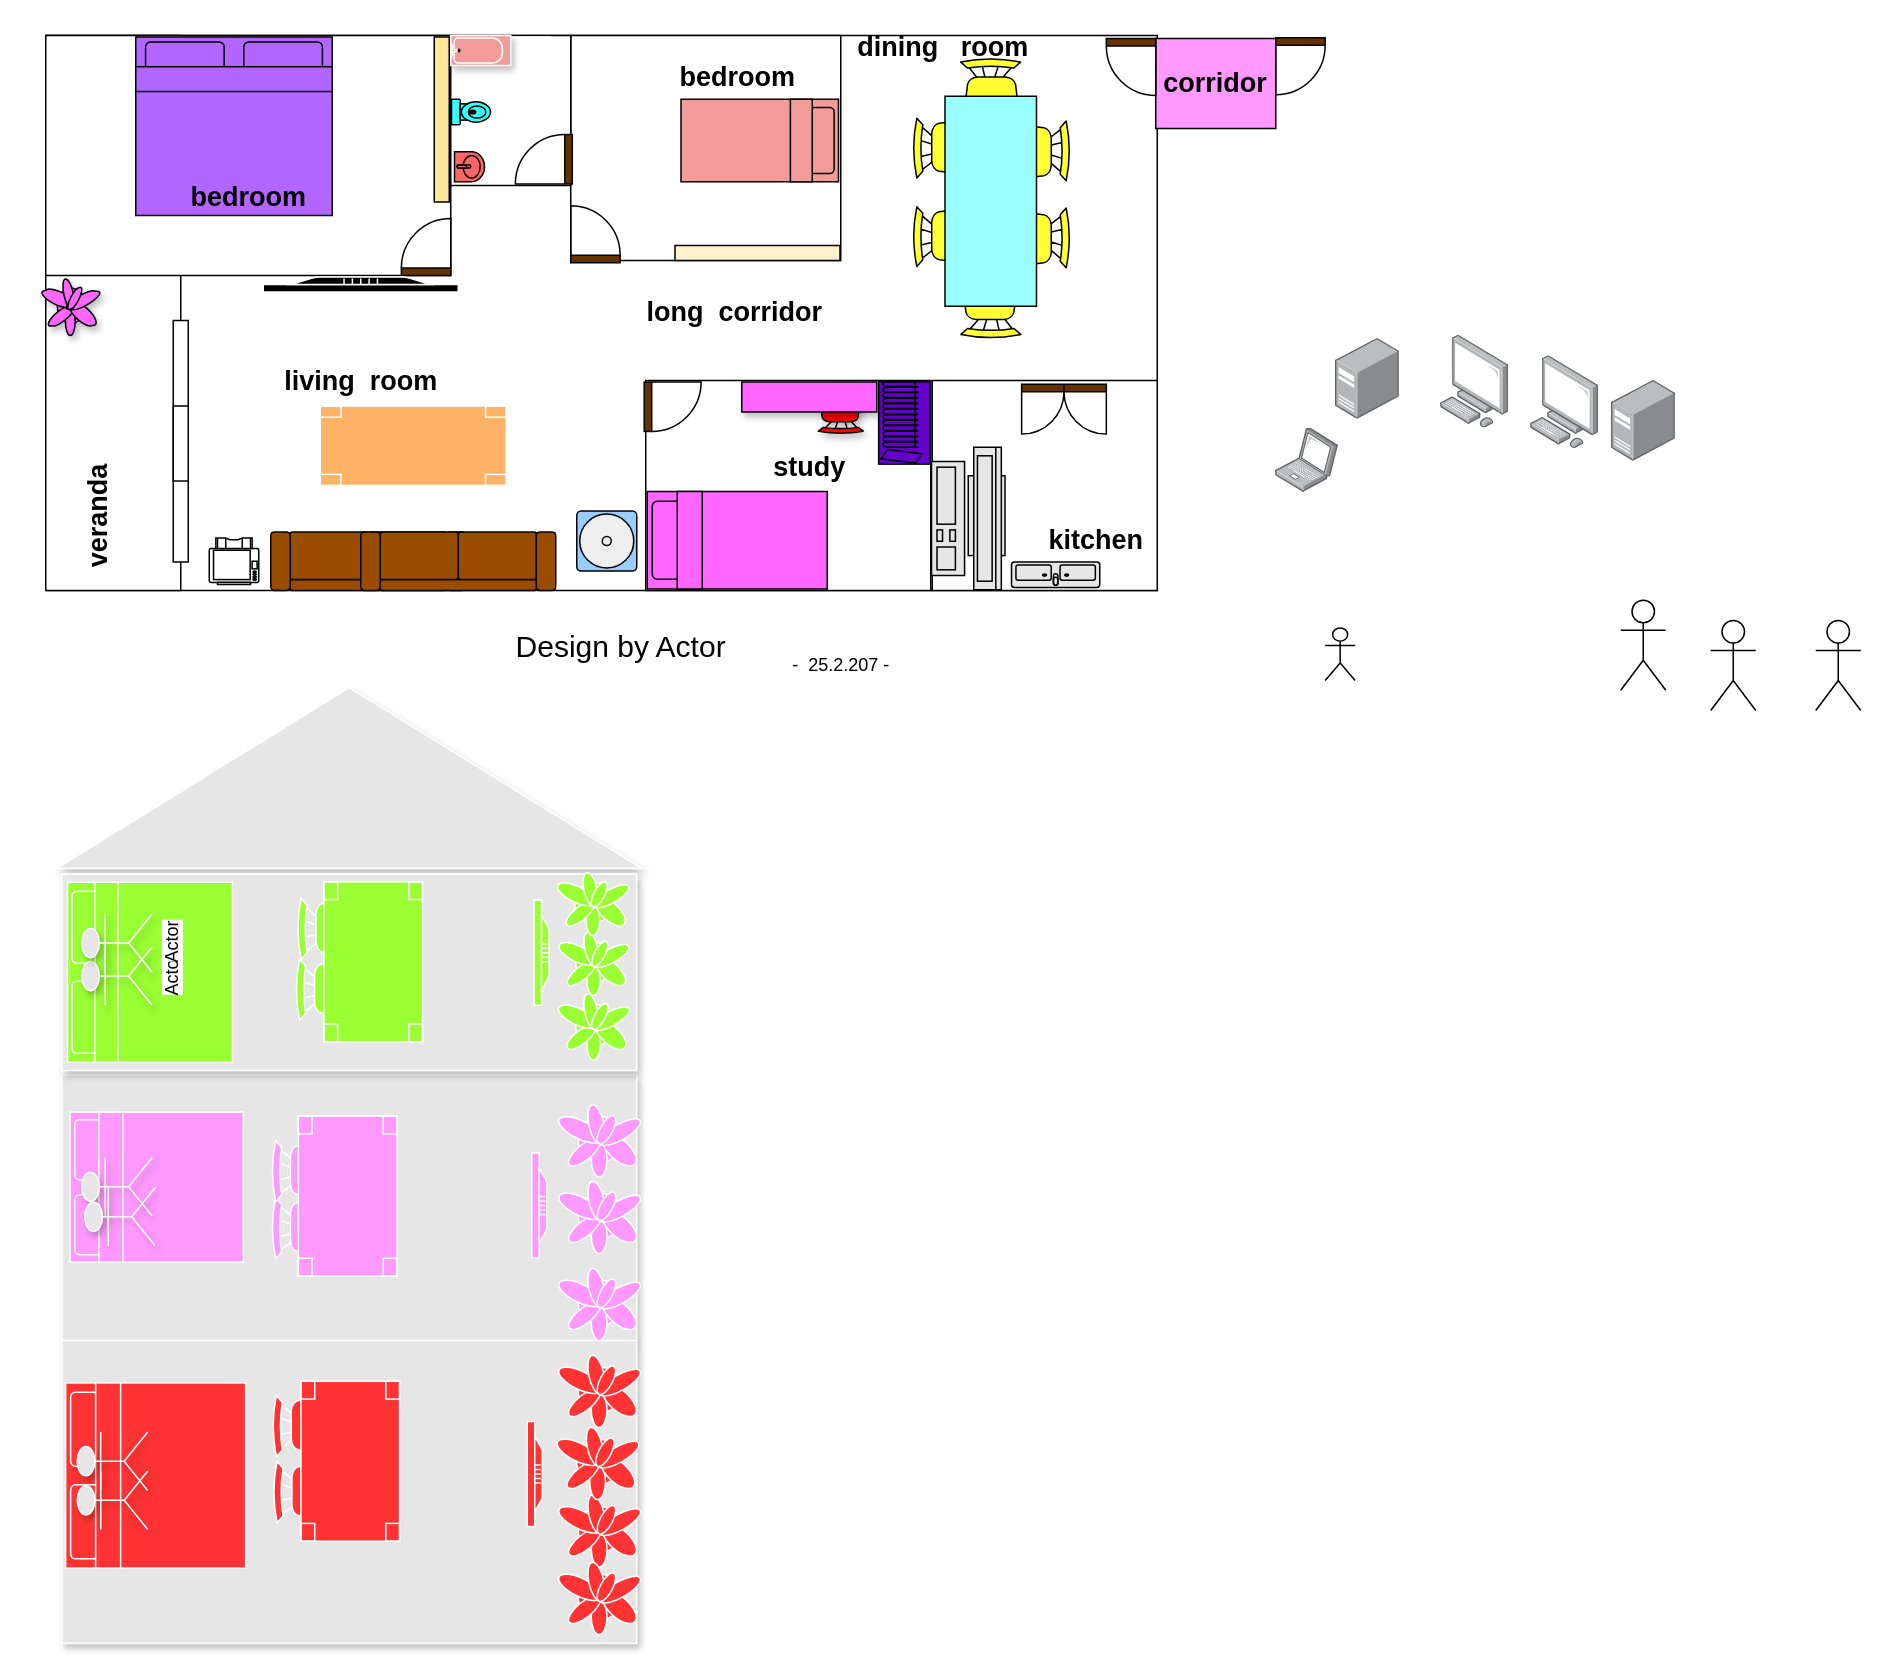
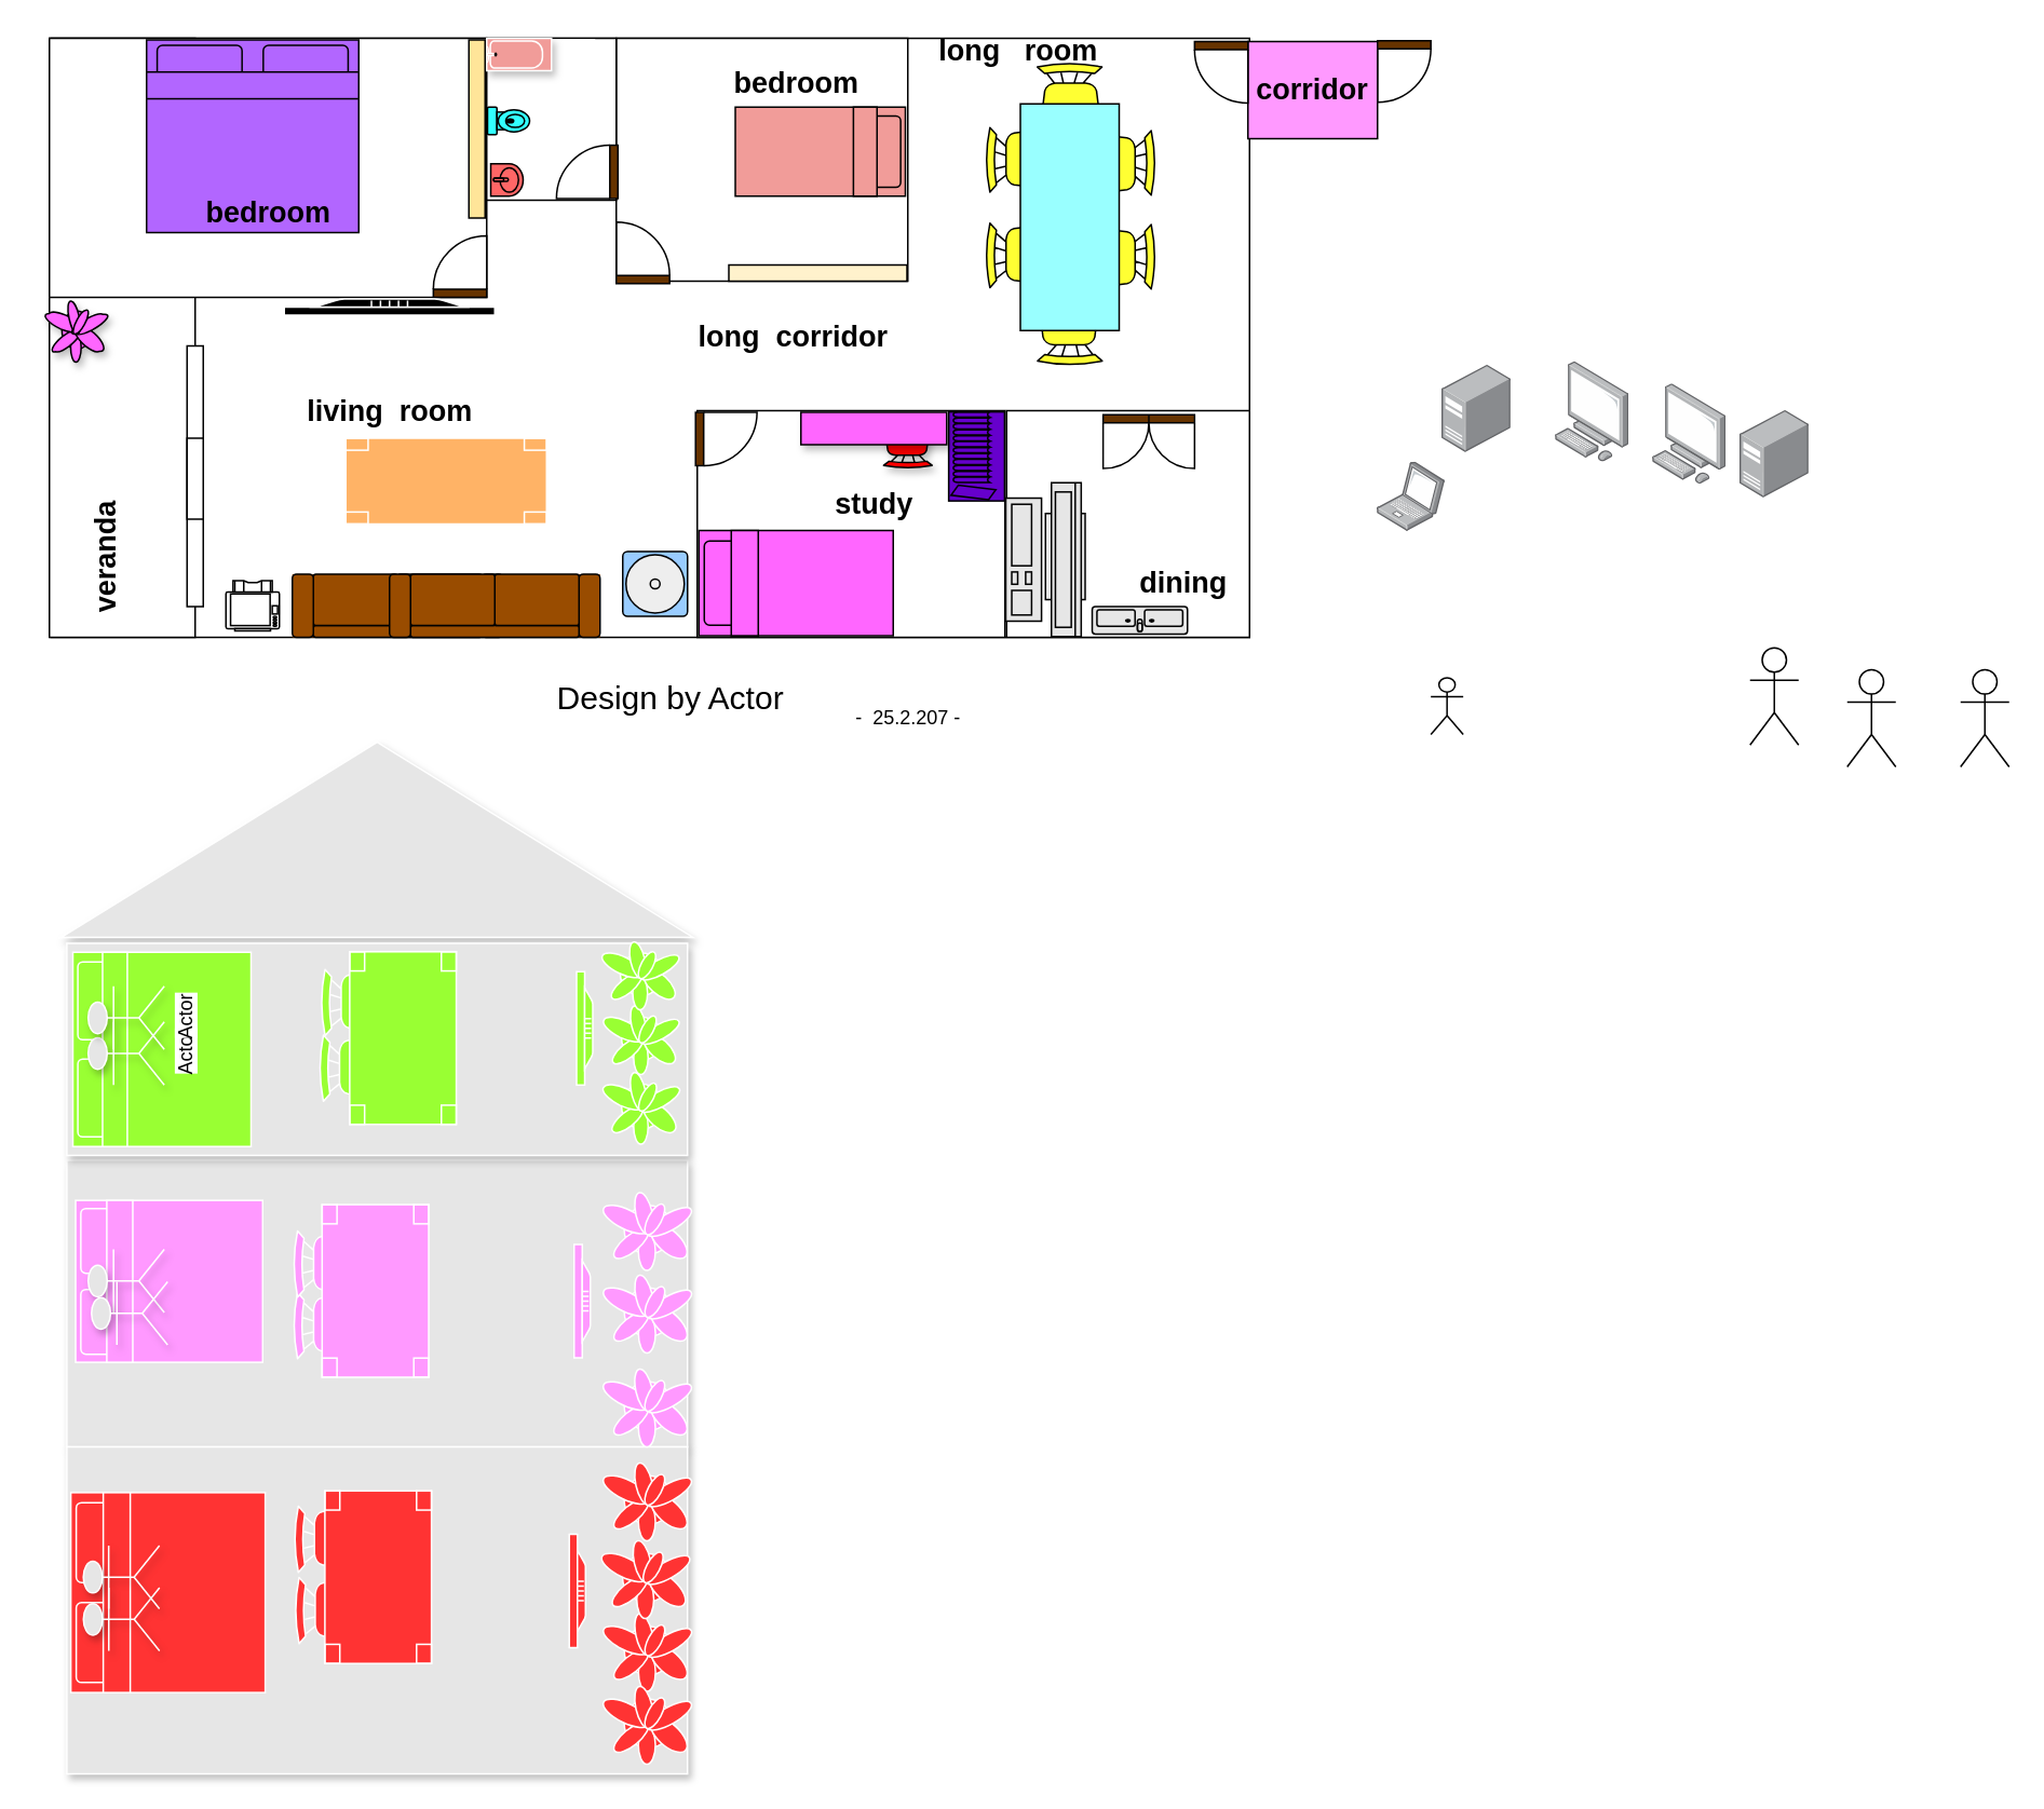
- <mxCell id="44" value="&lt;font style=&quot;font-size: 18px&quot;&gt;dining&amp;nbsp; &amp;nbsp;room&lt;/font&gt;" style="text;html=1;align=center;verticalAlign=middle;resizable=0;points=[];autosize=1;fontStyle=1" parent="1" vertex="1"><mxGeometry x="562.5" y="20.5" width="130" height="20" as="geometry" /></mxCell>
+ <mxCell id="44" value="&lt;font style=&quot;font-size: 18px&quot;&gt;long&amp;nbsp; &amp;nbsp;room&lt;/font&gt;" style="text;html=1;align=center;verticalAlign=middle;resizable=0;points=[];autosize=1;fontStyle=1" parent="1" vertex="1"><mxGeometry x="562.5" y="20.5" width="130" height="20" as="geometry" /></mxCell>
- <mxCell id="47" value="&lt;font style=&quot;font-size: 18px&quot;&gt;kitchen&lt;/font&gt;" style="text;html=1;align=center;verticalAlign=middle;resizable=0;points=[];autosize=1;fontStyle=1" parent="1" vertex="1"><mxGeometry x="690" y="349.5" width="80" height="20" as="geometry" /></mxCell>
+ <mxCell id="47" value="&lt;font style=&quot;font-size: 18px&quot;&gt;dining&lt;/font&gt;" style="text;html=1;align=center;verticalAlign=middle;resizable=0;points=[];autosize=1;fontStyle=1" parent="1" vertex="1"><mxGeometry x="690" y="349.5" width="80" height="20" as="geometry" /></mxCell>
